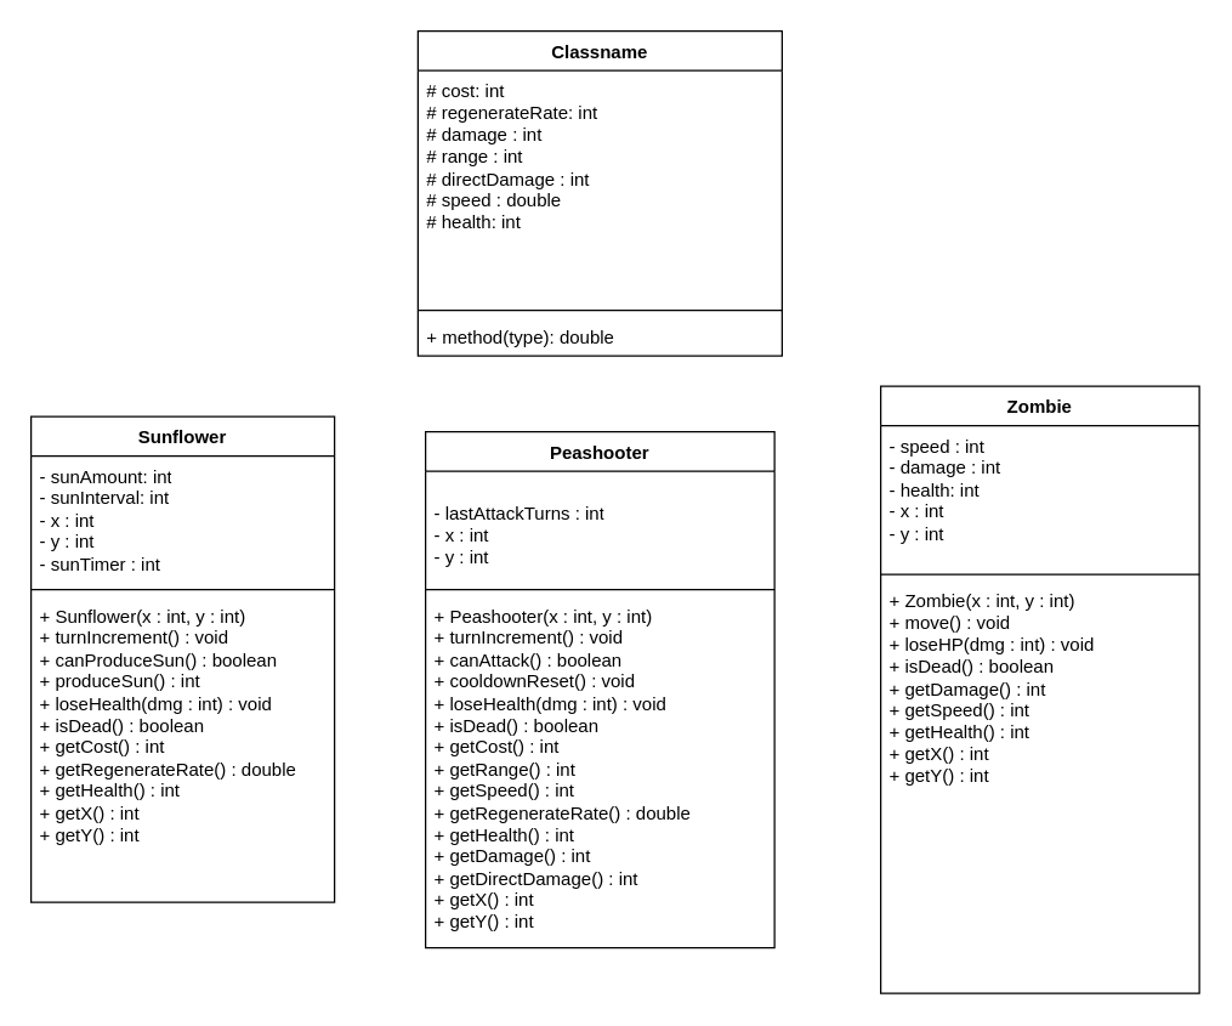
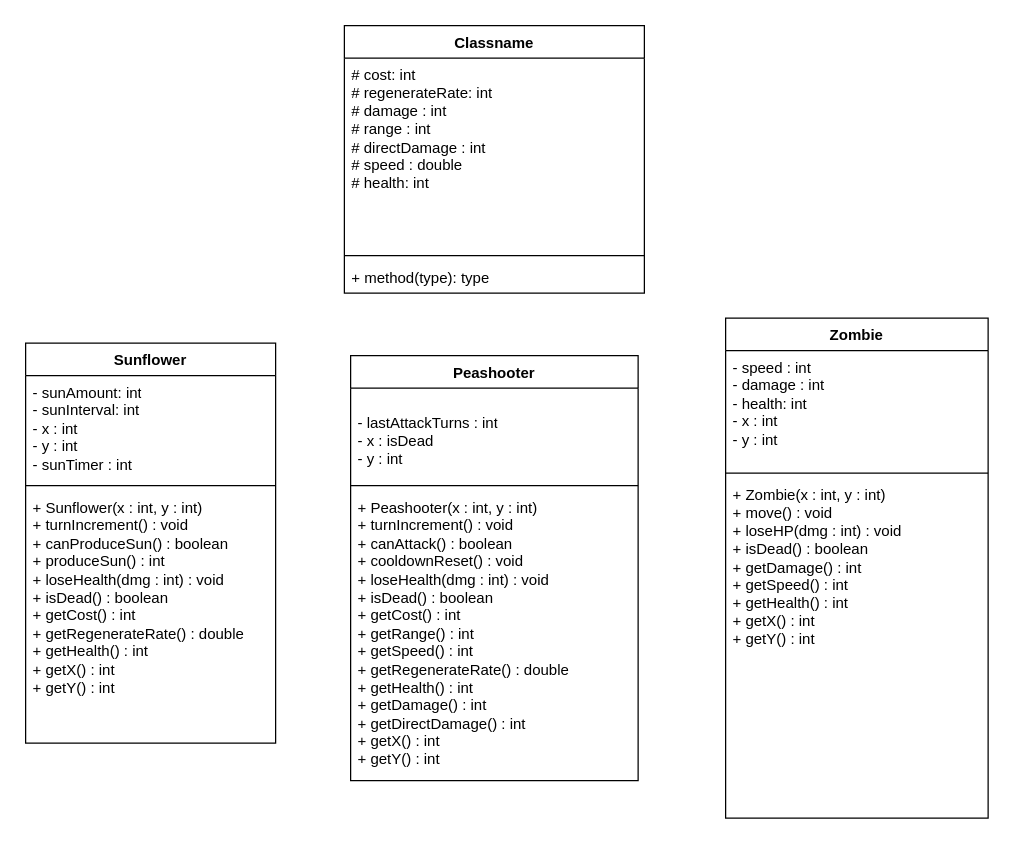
- <mxCell id="17" value="+ method(type): double" style="text;strokeColor=none;fillColor=none;align=left;verticalAlign=top;spacingLeft=4;spacingRight=4;overflow=hidden;rotatable=0;points=[[0,0.5],[1,0.5]];portConstraint=eastwest;whiteSpace=wrap;html=1;" vertex="1" parent="14"><mxGeometry y="188" width="240" height="26" as="geometry" /></mxCell>
+ <mxCell id="17" value="+ method(type): type" style="text;strokeColor=none;fillColor=none;align=left;verticalAlign=top;spacingLeft=4;spacingRight=4;overflow=hidden;rotatable=0;points=[[0,0.5],[1,0.5]];portConstraint=eastwest;whiteSpace=wrap;html=1;" vertex="1" parent="14"><mxGeometry y="188" width="240" height="26" as="geometry" /></mxCell>
- <mxCell id="7" value="&lt;br&gt;&lt;div&gt;&lt;div&gt;&lt;div&gt;- lastAttackTurns : int&lt;/div&gt;&lt;div&gt;- x : int&lt;/div&gt;&lt;div&gt;- y : int&lt;/div&gt;&lt;div&gt;&lt;br&gt;&lt;/div&gt;&lt;div&gt;&lt;br&gt;&lt;/div&gt;&lt;div&gt;&lt;div&gt;&lt;br&gt;&lt;/div&gt;&lt;/div&gt;&lt;/div&gt;&lt;div&gt;&lt;br&gt;&lt;/div&gt;&lt;/div&gt;" style="text;strokeColor=none;fillColor=none;align=left;verticalAlign=top;spacingLeft=4;spacingRight=4;overflow=hidden;rotatable=0;points=[[0,0.5],[1,0.5]];portConstraint=eastwest;whiteSpace=wrap;html=1;" parent="6" vertex="1"><mxGeometry y="26" width="230" height="74" as="geometry" /></mxCell>
+ <mxCell id="7" value="&lt;br&gt;&lt;div&gt;&lt;div&gt;&lt;div&gt;- lastAttackTurns : int&lt;/div&gt;&lt;div&gt;- x : isDead&lt;/div&gt;&lt;div&gt;- y : int&lt;/div&gt;&lt;div&gt;&lt;br&gt;&lt;/div&gt;&lt;div&gt;&lt;br&gt;&lt;/div&gt;&lt;div&gt;&lt;div&gt;&lt;br&gt;&lt;/div&gt;&lt;/div&gt;&lt;/div&gt;&lt;div&gt;&lt;br&gt;&lt;/div&gt;&lt;/div&gt;" style="text;strokeColor=none;fillColor=none;align=left;verticalAlign=top;spacingLeft=4;spacingRight=4;overflow=hidden;rotatable=0;points=[[0,0.5],[1,0.5]];portConstraint=eastwest;whiteSpace=wrap;html=1;" parent="6" vertex="1"><mxGeometry y="26" width="230" height="74" as="geometry" /></mxCell>
